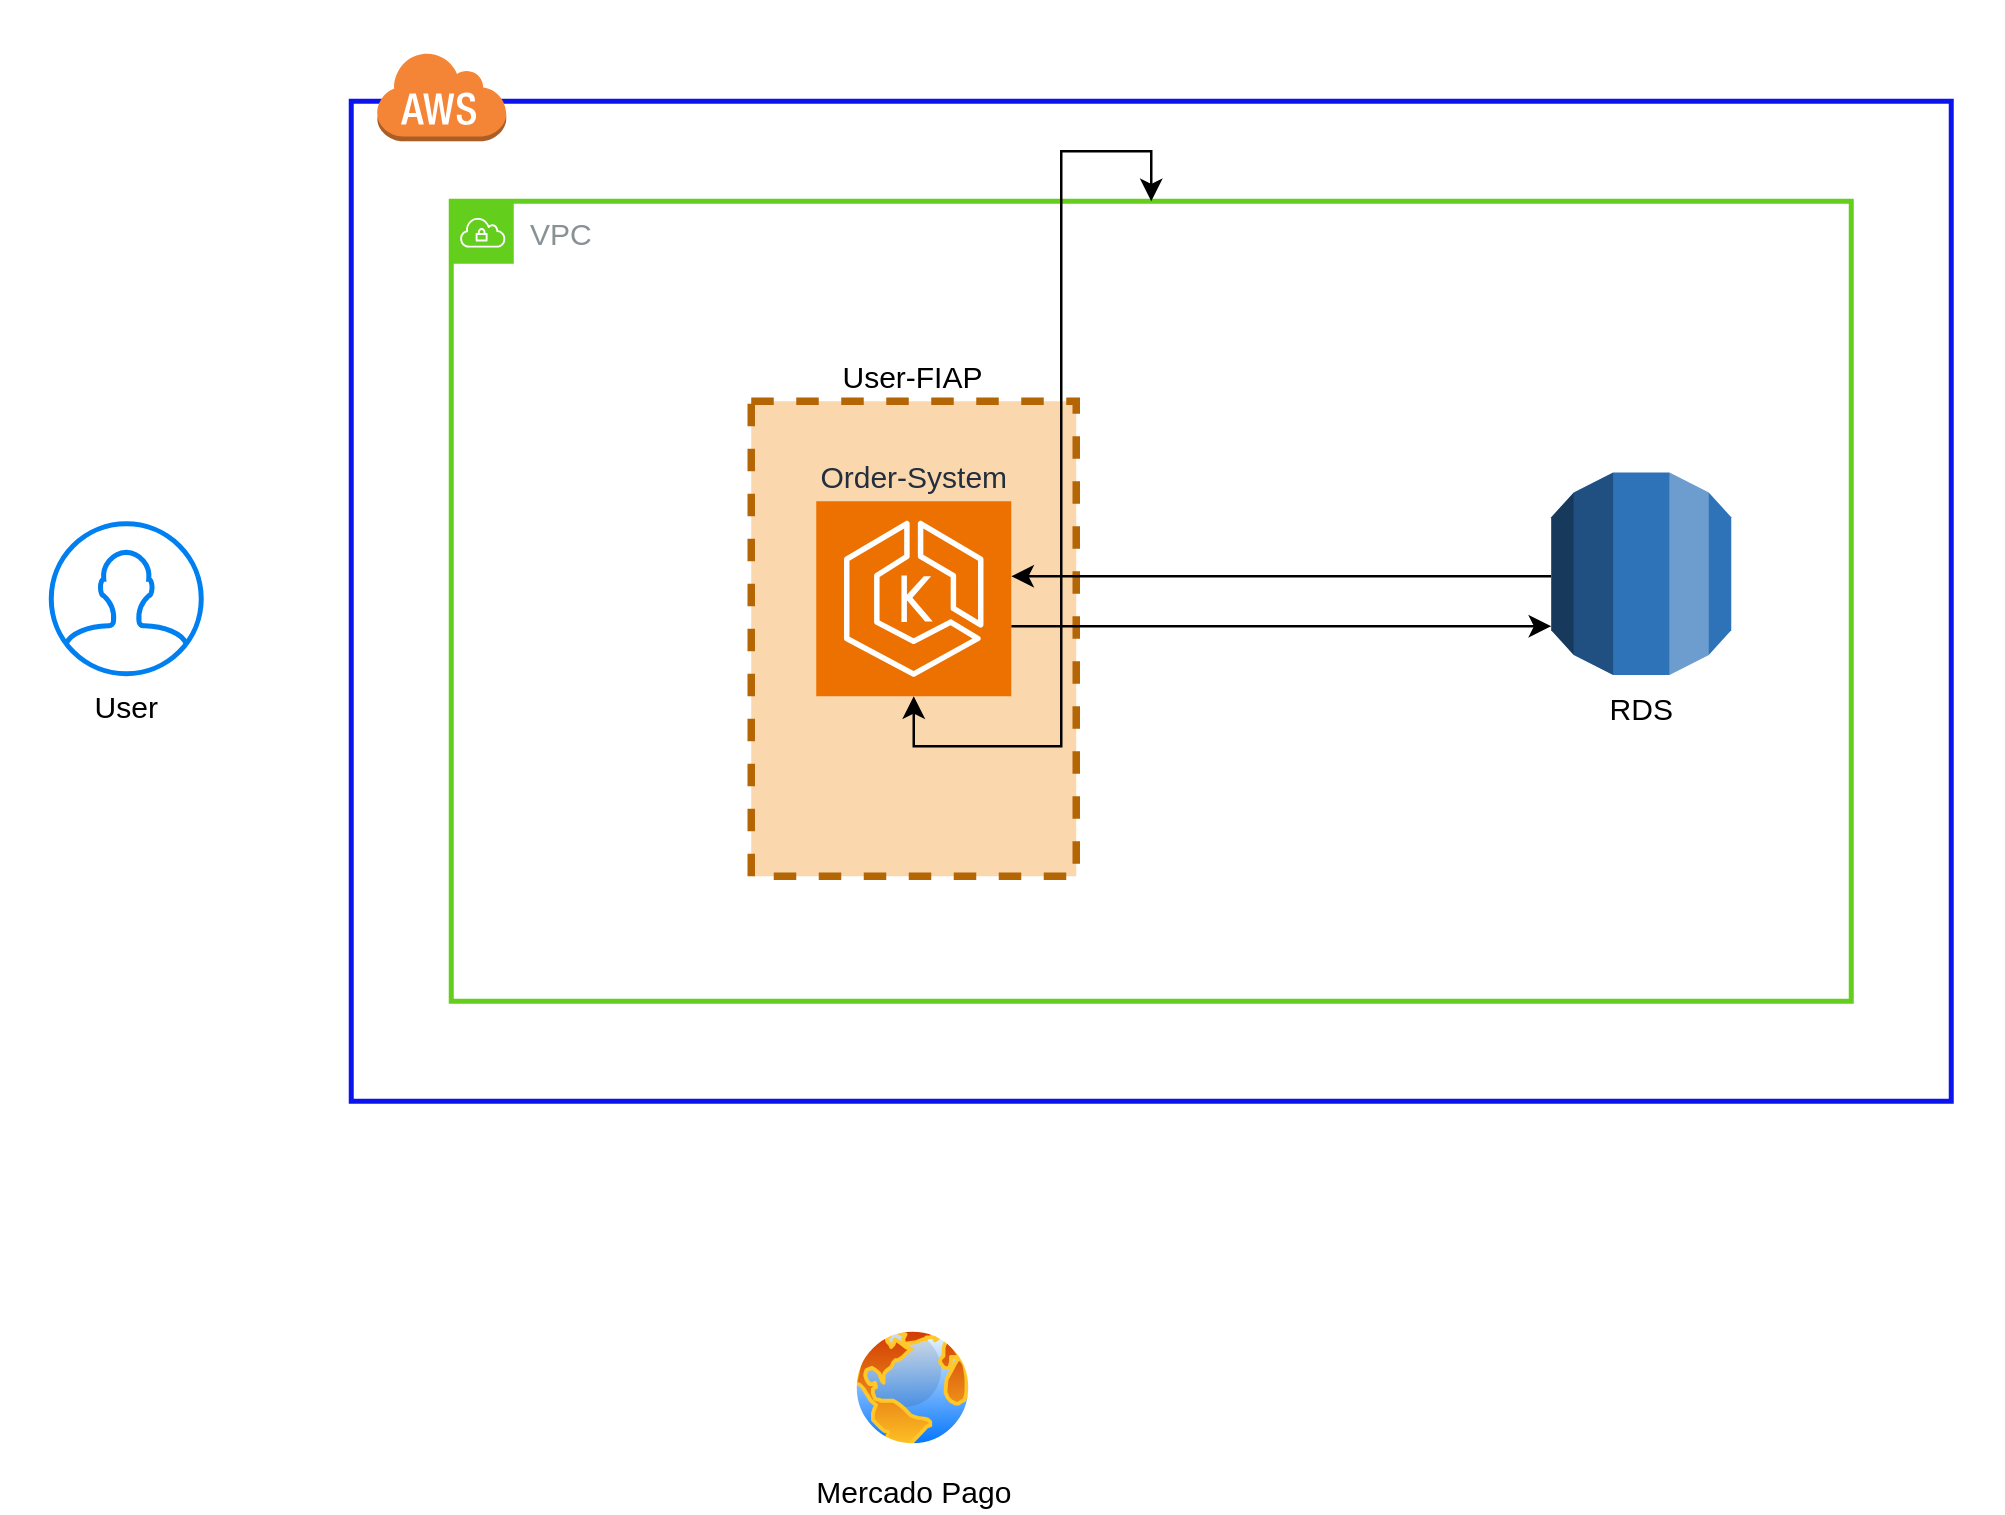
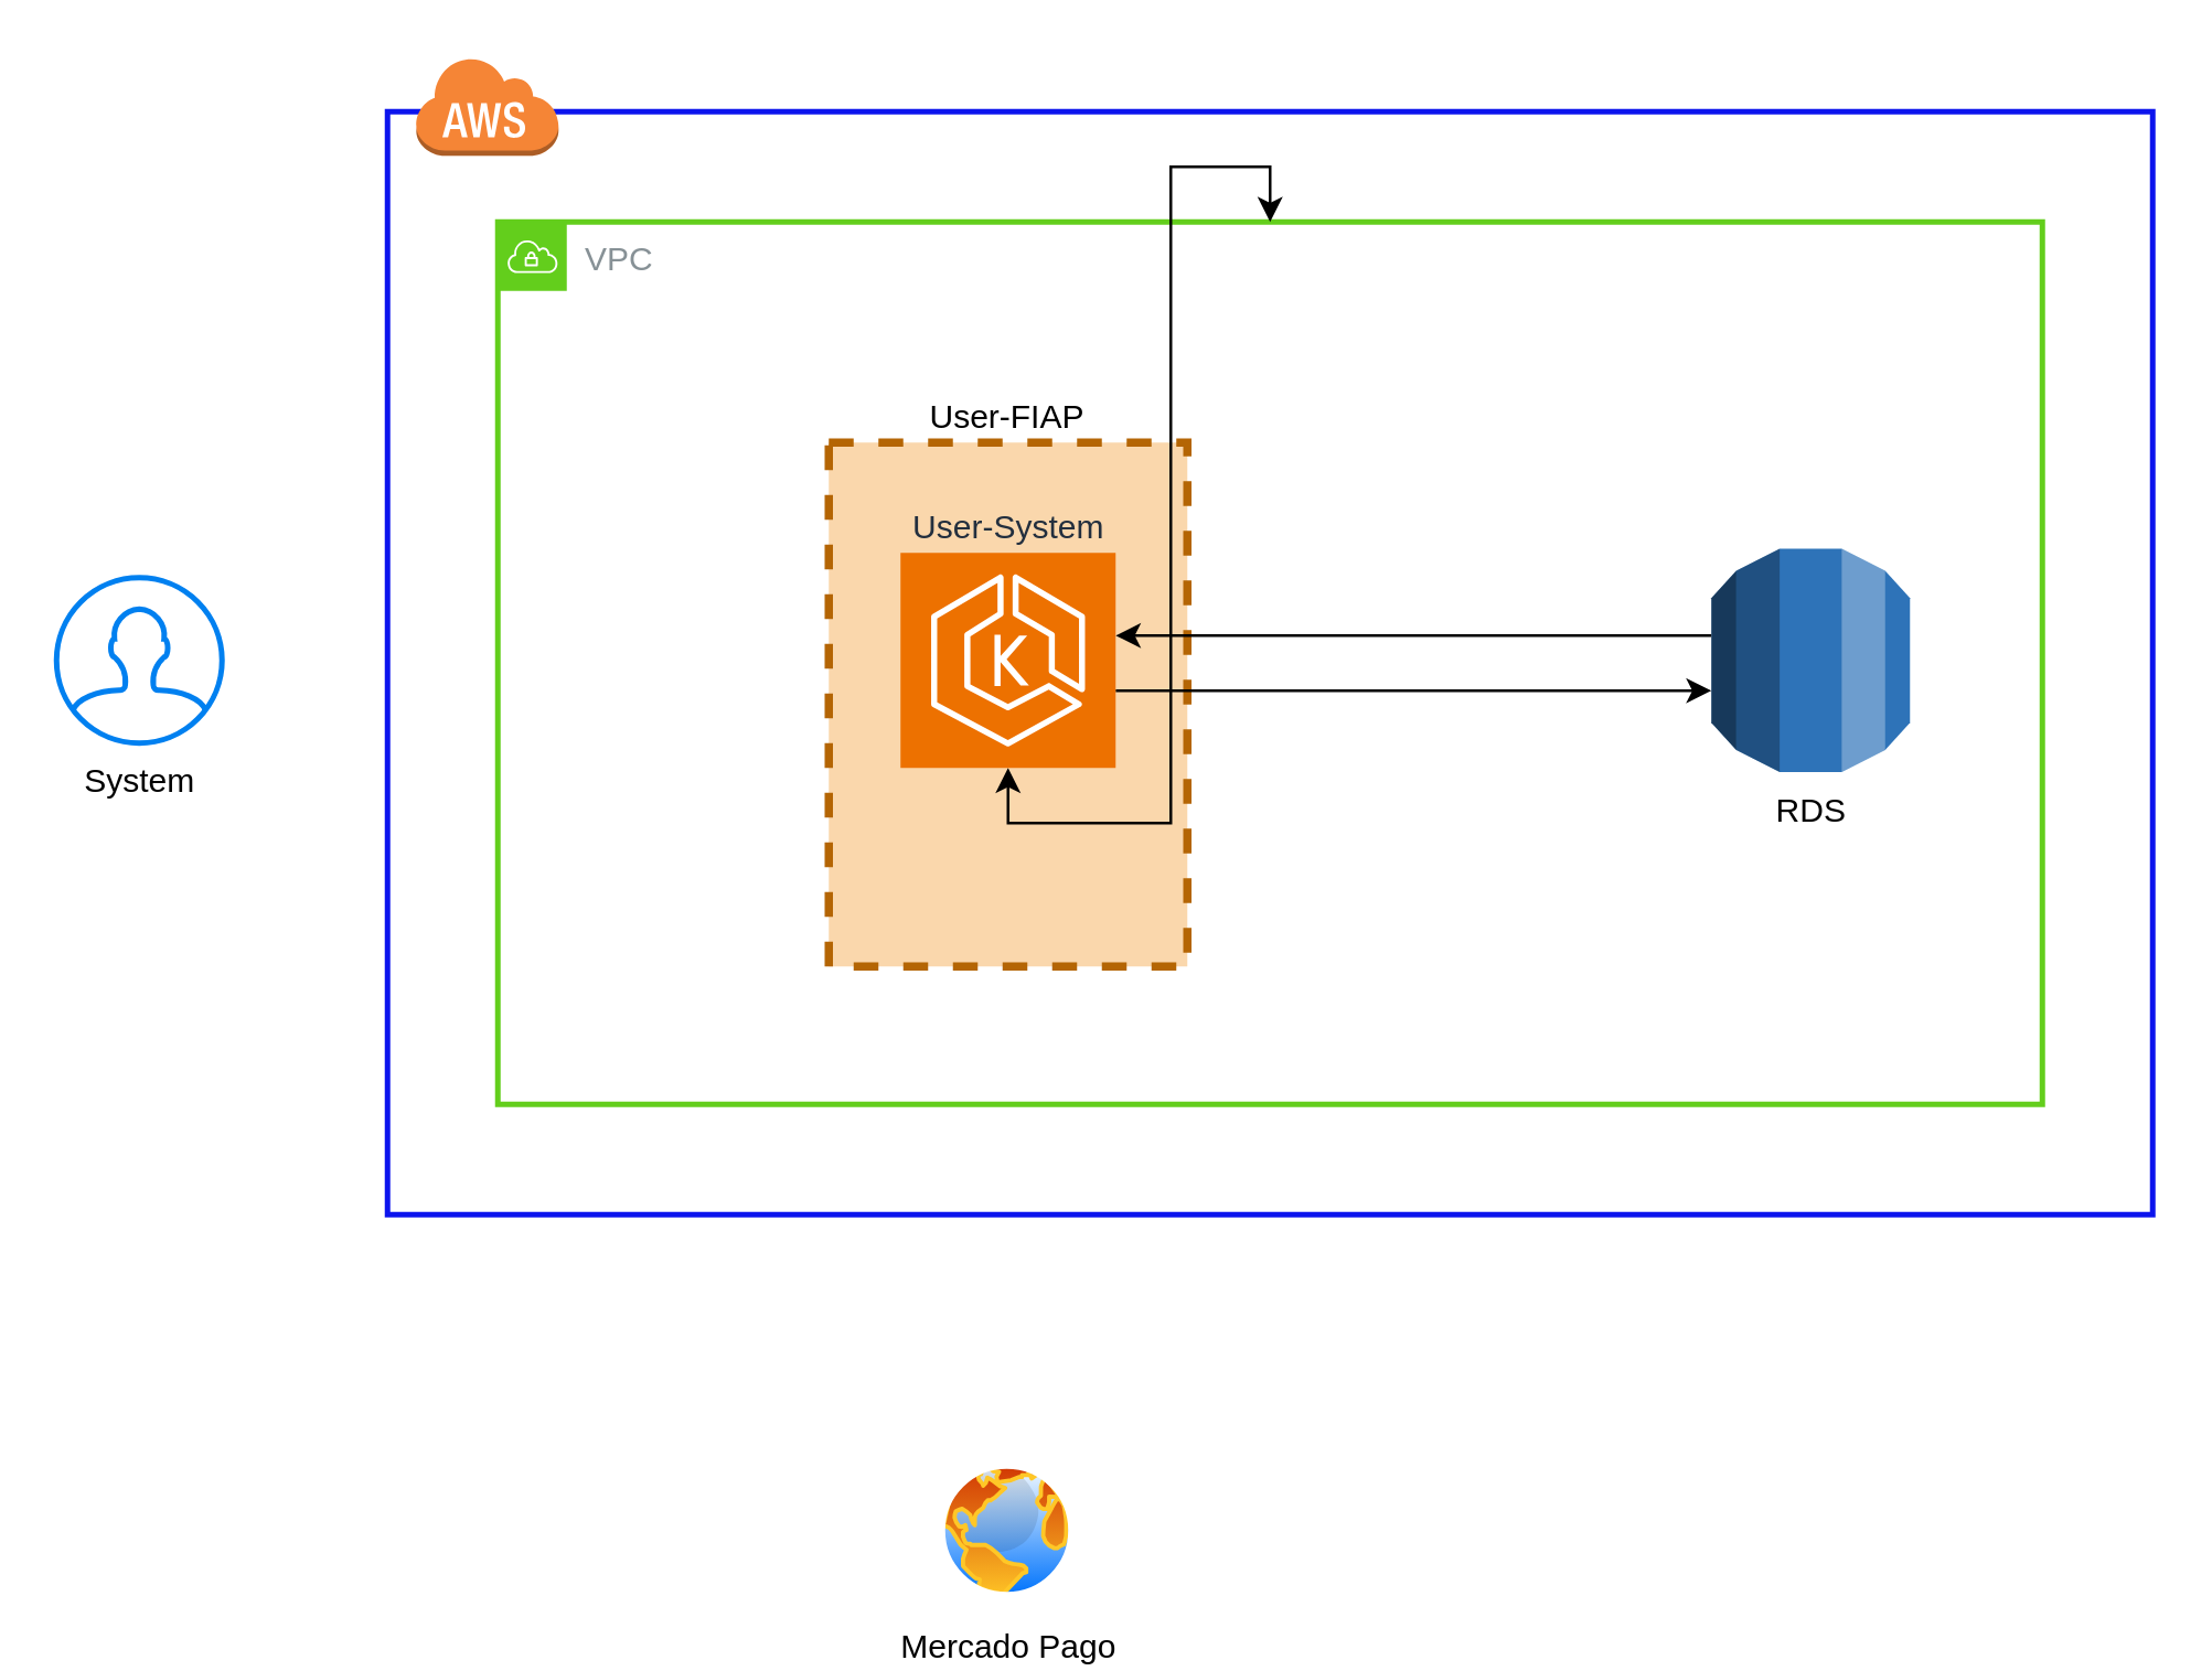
- <mxCell id="11" value="Order-System" style="sketch=0;points=[[0,0,0],[0.25,0,0],[0.5,0,0],[0.75,0,0],[1,0,0],[0,1,0],[0.25,1,0],[0.5,1,0],[0.75,1,0],[1,1,0],[0,0.25,0],[0,0.5,0],[0,0.75,0],[1,0.25,0],[1,0.5,0],[1,0.75,0]];outlineConnect=0;fontColor=#232F3E;fillColor=#ED7100;strokeColor=#ffffff;dashed=0;verticalLabelPosition=top;verticalAlign=bottom;align=center;html=1;fontSize=12;fontStyle=0;aspect=fixed;shape=mxgraph.aws4.resourceIcon;resIcon=mxgraph.aws4.eks;labelPosition=center;" parent="1" vertex="1"><mxGeometry x="326" y="200" width="78" height="78" as="geometry" /></mxCell>
+ <mxCell id="11" value="User-System" style="sketch=0;points=[[0,0,0],[0.25,0,0],[0.5,0,0],[0.75,0,0],[1,0,0],[0,1,0],[0.25,1,0],[0.5,1,0],[0.75,1,0],[1,1,0],[0,0.25,0],[0,0.5,0],[0,0.75,0],[1,0.25,0],[1,0.5,0],[1,0.75,0]];outlineConnect=0;fontColor=#232F3E;fillColor=#ED7100;strokeColor=#ffffff;dashed=0;verticalLabelPosition=top;verticalAlign=bottom;align=center;html=1;fontSize=12;fontStyle=0;aspect=fixed;shape=mxgraph.aws4.resourceIcon;resIcon=mxgraph.aws4.eks;labelPosition=center;" parent="1" vertex="1"><mxGeometry x="326" y="200" width="78" height="78" as="geometry" /></mxCell>
- <mxCell id="7" value="RDS" style="outlineConnect=0;dashed=0;verticalLabelPosition=bottom;verticalAlign=top;align=center;html=1;shape=mxgraph.aws3.rds;fillColor=#2E73B8;gradientColor=none;" parent="1" vertex="1"><mxGeometry x="620" y="188.5" width="72" height="81" as="geometry" /></mxCell>
+ <mxCell id="7" value="RDS" style="outlineConnect=0;dashed=0;verticalLabelPosition=bottom;verticalAlign=top;align=center;html=1;shape=mxgraph.aws3.rds;fillColor=#2E73B8;gradientColor=none;" parent="1" vertex="1"><mxGeometry x="620" y="198.5" width="72" height="81" as="geometry" /></mxCell>
- <mxCell id="12" value="User" style="html=1;verticalLabelPosition=bottom;align=center;labelBackgroundColor=none;verticalAlign=top;strokeWidth=2;strokeColor=#0080F0;shadow=0;dashed=0;shape=mxgraph.ios7.icons.user;" parent="1" vertex="1"><mxGeometry y="209" width="60" height="60" as="geometry" x="20" /></mxCell>
+ <mxCell id="12" value="System" style="html=1;verticalLabelPosition=bottom;align=center;labelBackgroundColor=none;verticalAlign=top;strokeWidth=2;strokeColor=#0080F0;shadow=0;dashed=0;shape=mxgraph.ios7.icons.user;" parent="1" vertex="1"><mxGeometry y="209" width="60" height="60" as="geometry" x="20" /></mxCell>
